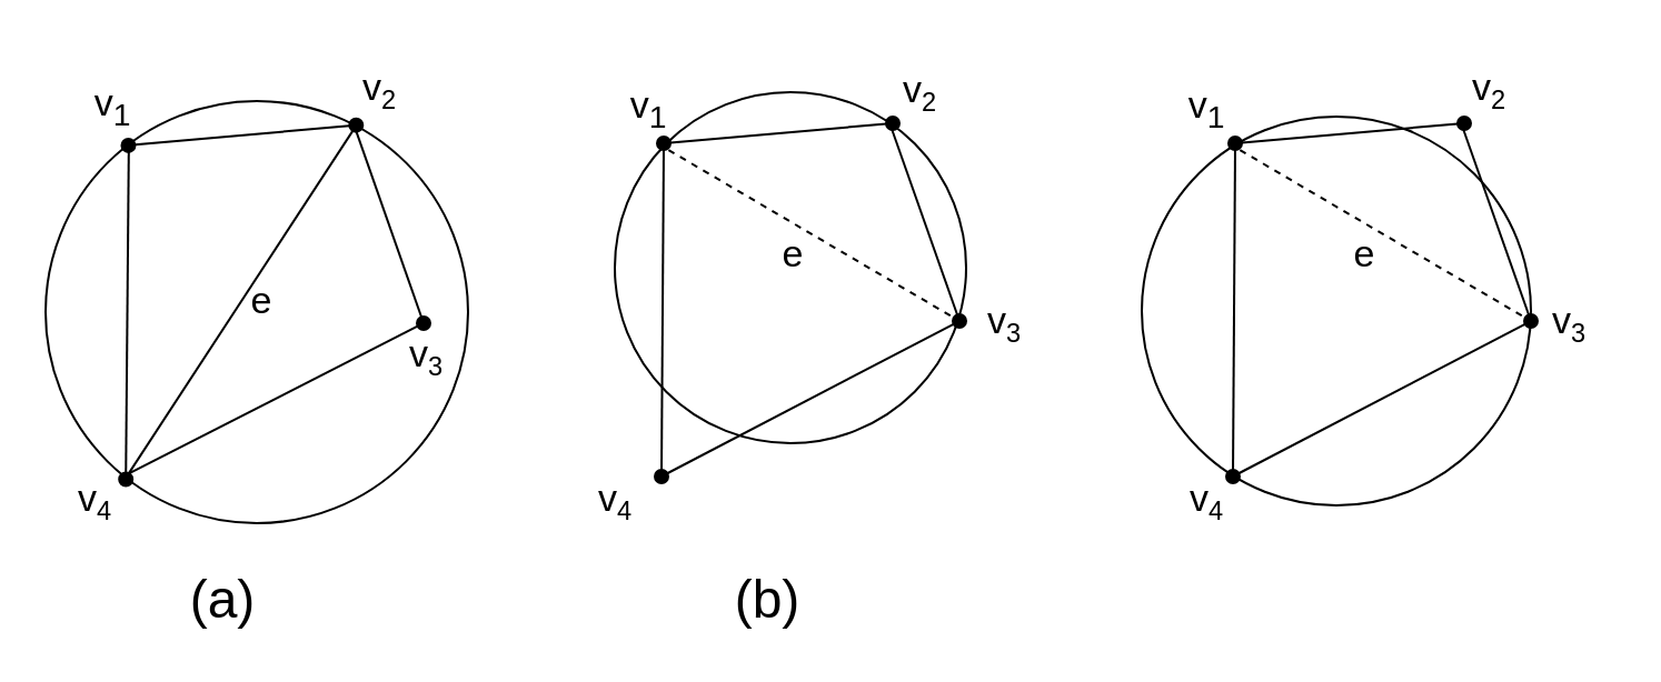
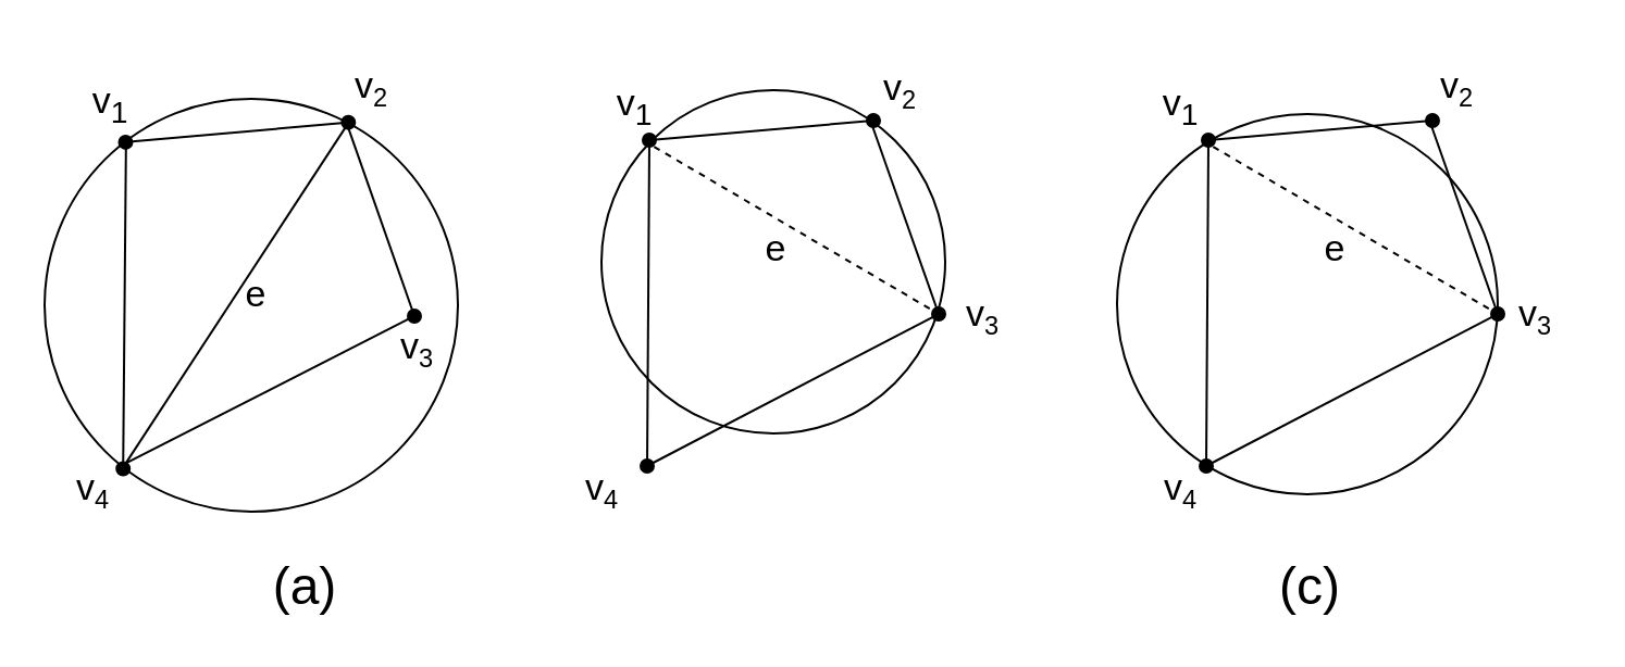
- <mxCell id="9" value="&lt;font style=&quot;font-size: 24px;&quot;&gt;(a)&lt;/font&gt;" style="text;html=1;align=center;verticalAlign=middle;whiteSpace=wrap;rounded=0;" parent="1" vertex="1"><mxGeometry x="70" y="255" width="60" height="30" as="geometry" /></mxCell>
+ <mxCell id="9" value="&lt;font style=&quot;font-size: 24px;&quot;&gt;(a)&lt;/font&gt;" style="text;html=1;align=center;verticalAlign=middle;whiteSpace=wrap;rounded=0;" parent="1" vertex="1"><mxGeometry x="110" y="255" width="60" height="30" as="geometry" /></mxCell>
- <mxCell id="27" value="&lt;font style=&quot;font-size: 24px;&quot;&gt;(b&lt;/font&gt;&lt;span style=&quot;font-size: 24px; background-color: transparent; color: light-dark(rgb(0, 0, 0), rgb(255, 255, 255));&quot;&gt;)&lt;/span&gt;" style="text;html=1;align=center;verticalAlign=middle;whiteSpace=wrap;rounded=0;" parent="17" vertex="1"><mxGeometry x="44" y="226" width="60" height="30" as="geometry" /></mxCell>
+ <mxCell id="39" value="&lt;font style=&quot;font-size: 24px;&quot;&gt;(c)&lt;/font&gt;" style="text;html=1;align=center;verticalAlign=middle;whiteSpace=wrap;rounded=0;" parent="30" vertex="1"><mxGeometry x="50" y="235" width="60" height="30" as="geometry" /></mxCell>
